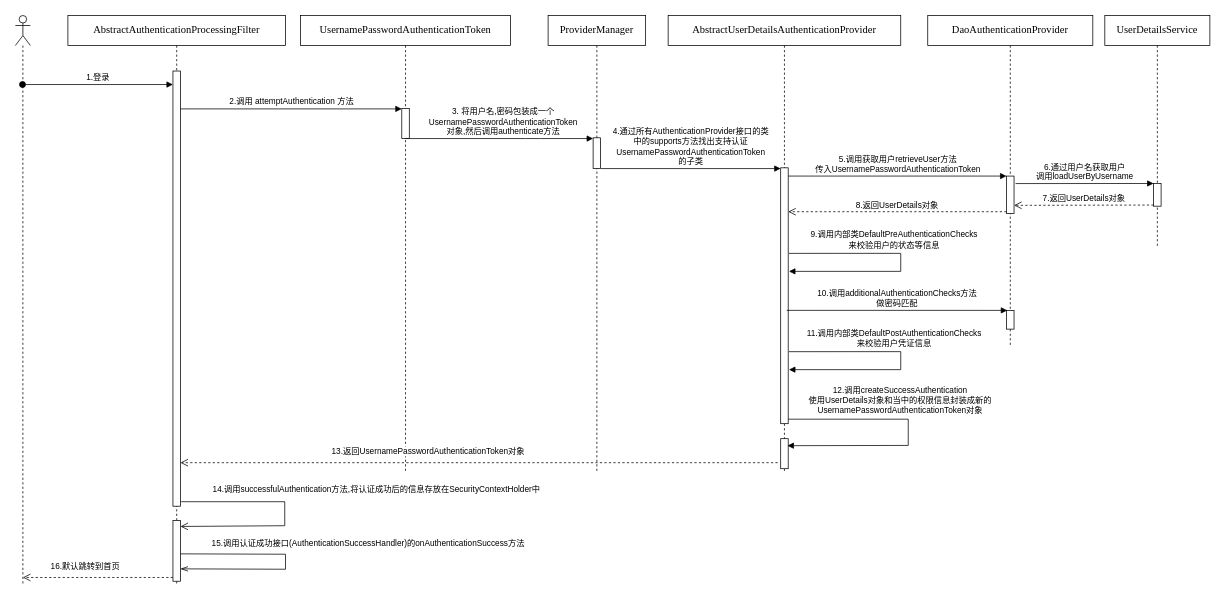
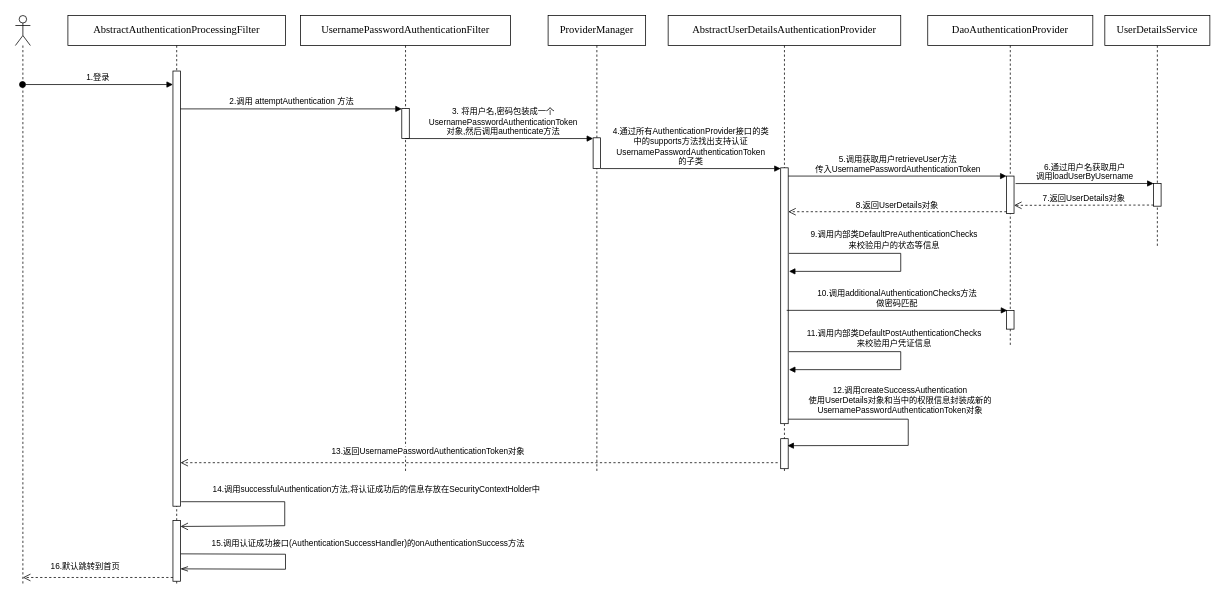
- <mxCell id="15" value="&lt;pre style=&quot;background-color: #ffffff ; color: #080808 ; font-family: &amp;#34;jetbrains mono&amp;#34; ; font-size: 10.5pt&quot;&gt;&lt;span style=&quot;color: #000000&quot;&gt;UsernamePasswordAuthenticationToken&lt;/span&gt;&lt;/pre&gt;" style="shape=umlLifeline;perimeter=lifelinePerimeter;whiteSpace=wrap;html=1;container=1;collapsible=0;recursiveResize=0;outlineConnect=0;" parent="1" vertex="1"><mxGeometry x="400" y="20" width="280" height="610" as="geometry" /></mxCell>
+ <mxCell id="15" value="&lt;pre style=&quot;background-color: #ffffff ; color: #080808 ; font-family: &amp;#34;jetbrains mono&amp;#34; ; font-size: 10.5pt&quot;&gt;&lt;span style=&quot;color: #000000&quot;&gt;UsernamePasswordAuthenticationFilter&lt;/span&gt;&lt;/pre&gt;" style="shape=umlLifeline;perimeter=lifelinePerimeter;whiteSpace=wrap;html=1;container=1;collapsible=0;recursiveResize=0;outlineConnect=0;" parent="1" vertex="1"><mxGeometry x="400" y="20" width="280" height="610" as="geometry" /></mxCell>
